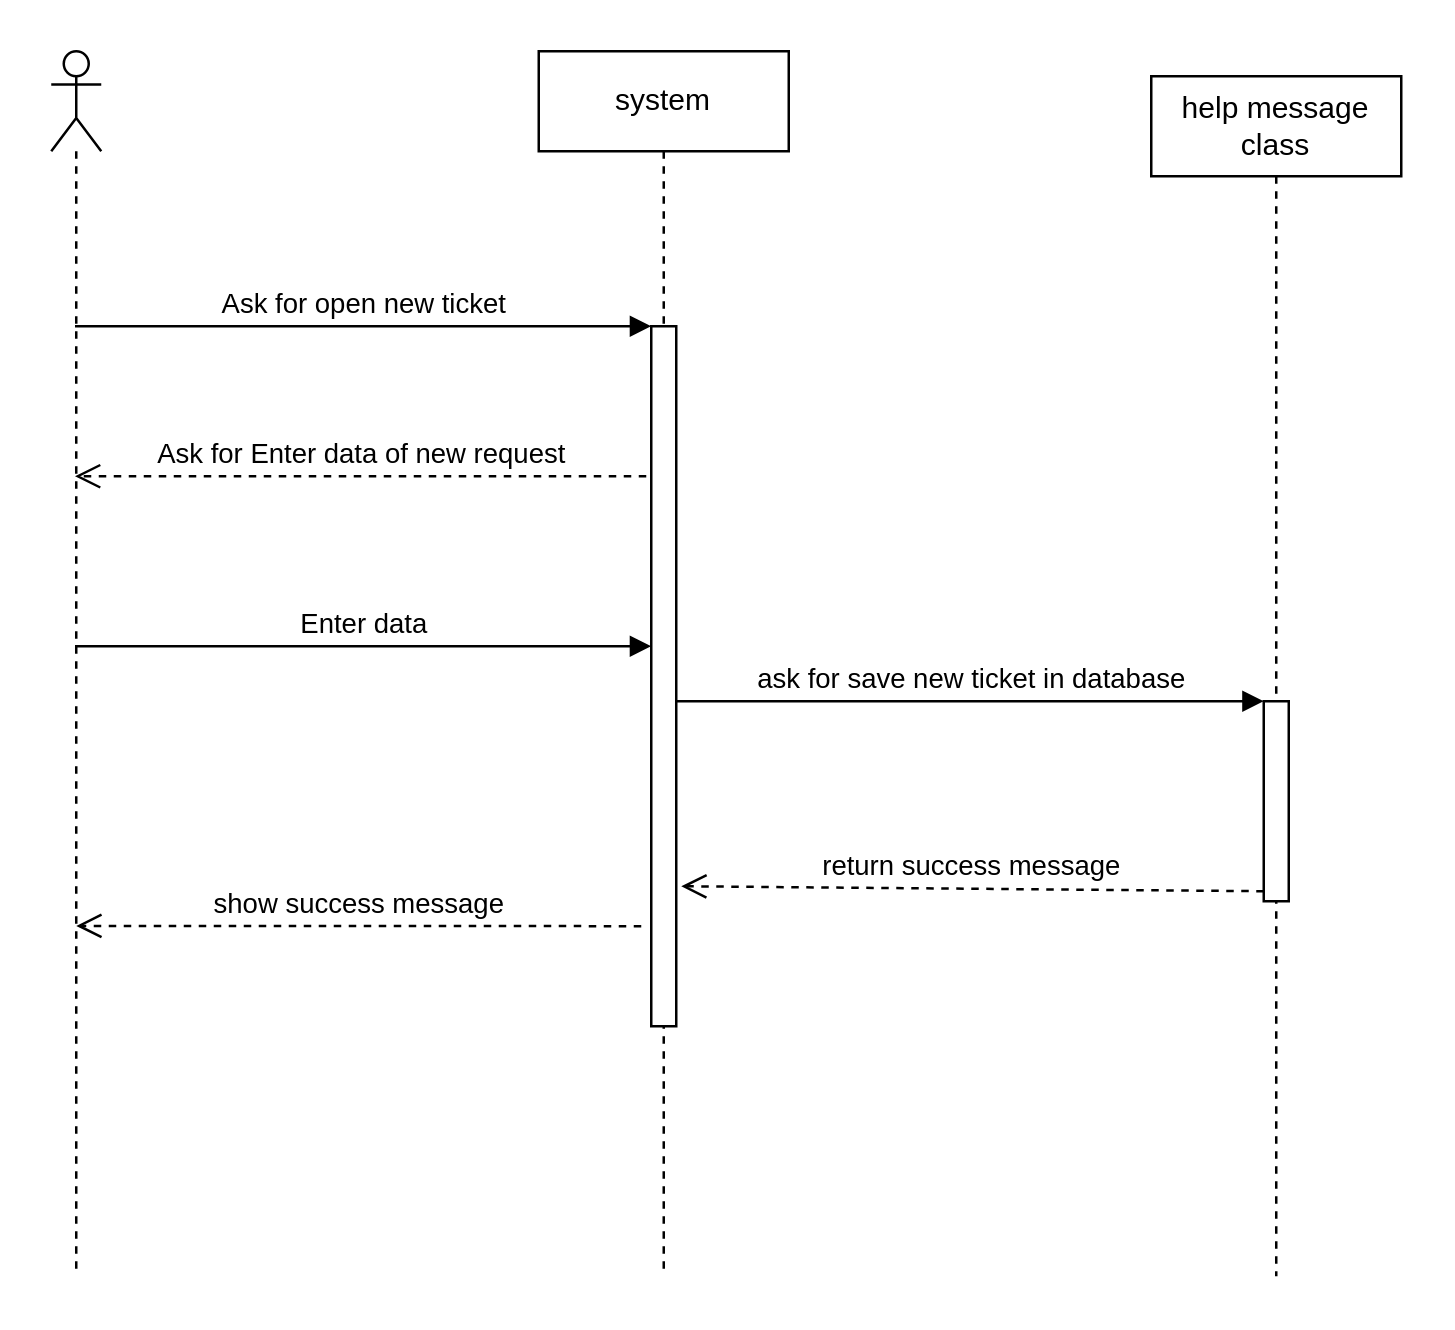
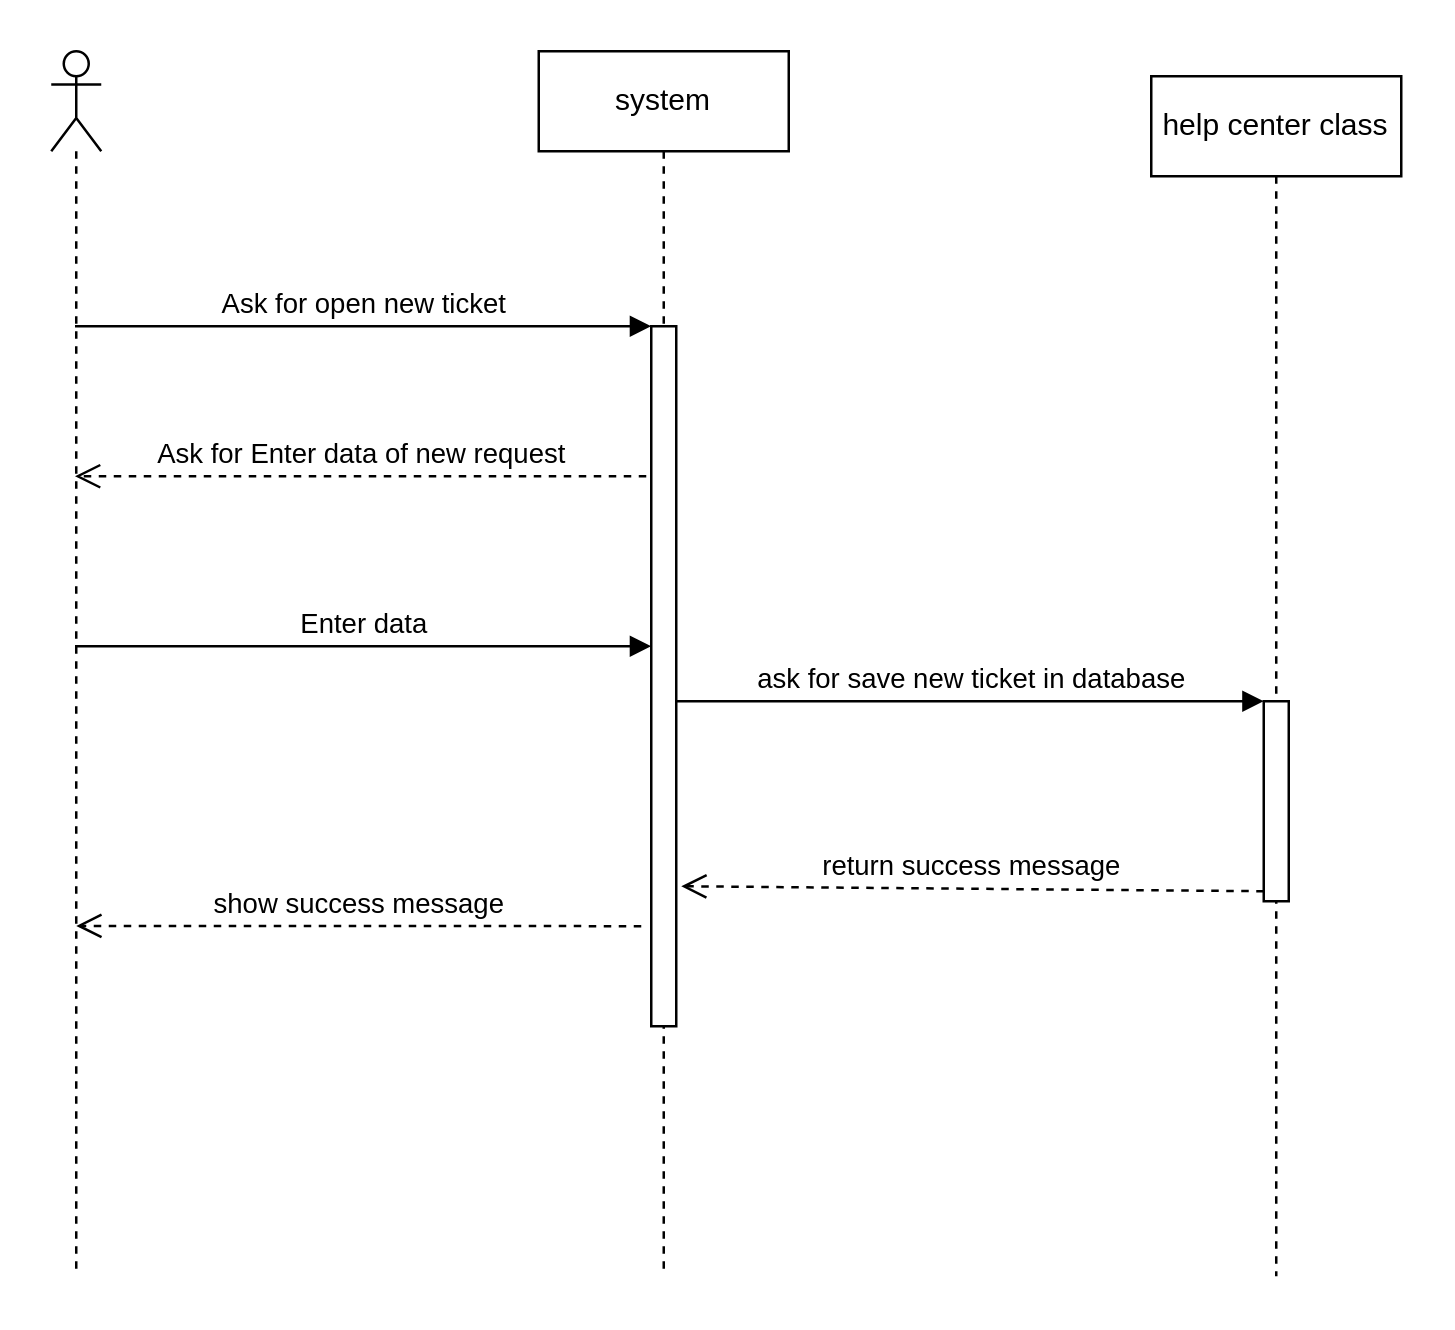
- <mxCell id="8" value="help message class" style="shape=umlLifeline;perimeter=lifelinePerimeter;whiteSpace=wrap;html=1;container=1;collapsible=0;recursiveResize=0;outlineConnect=0;" parent="1" vertex="1"><mxGeometry x="460" y="30" width="100" height="480" as="geometry" /></mxCell>
+ <mxCell id="8" value="help center class" style="shape=umlLifeline;perimeter=lifelinePerimeter;whiteSpace=wrap;html=1;container=1;collapsible=0;recursiveResize=0;outlineConnect=0;" parent="1" vertex="1"><mxGeometry x="460" y="30" width="100" height="480" as="geometry" /></mxCell>
